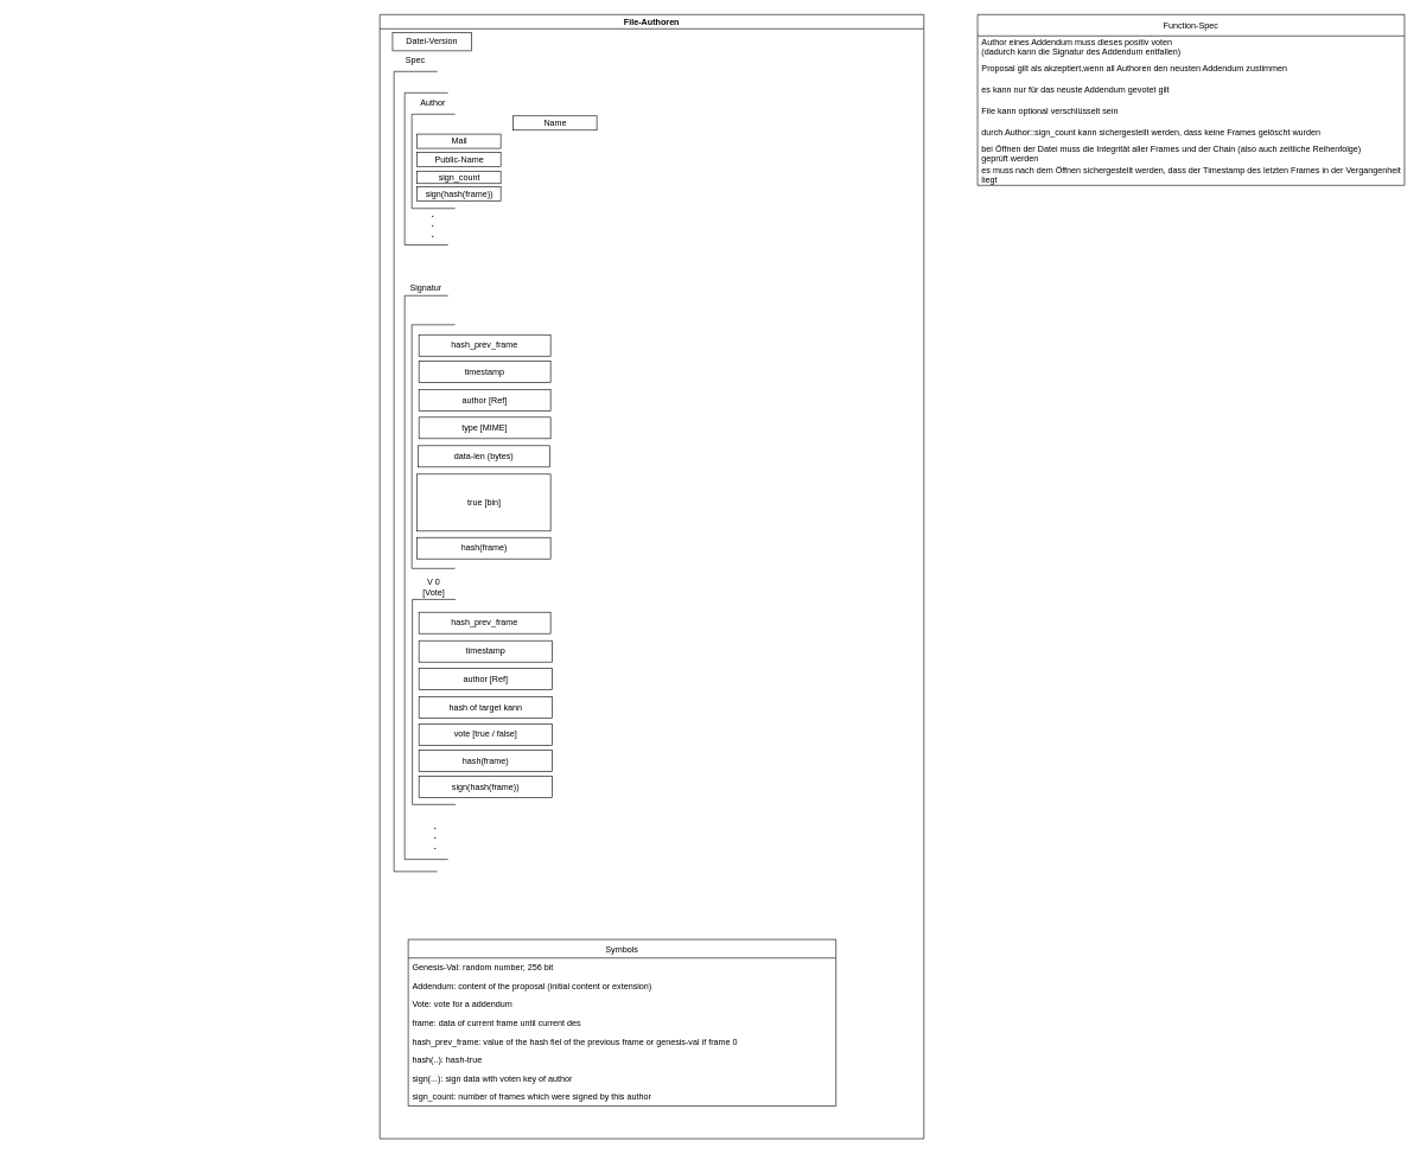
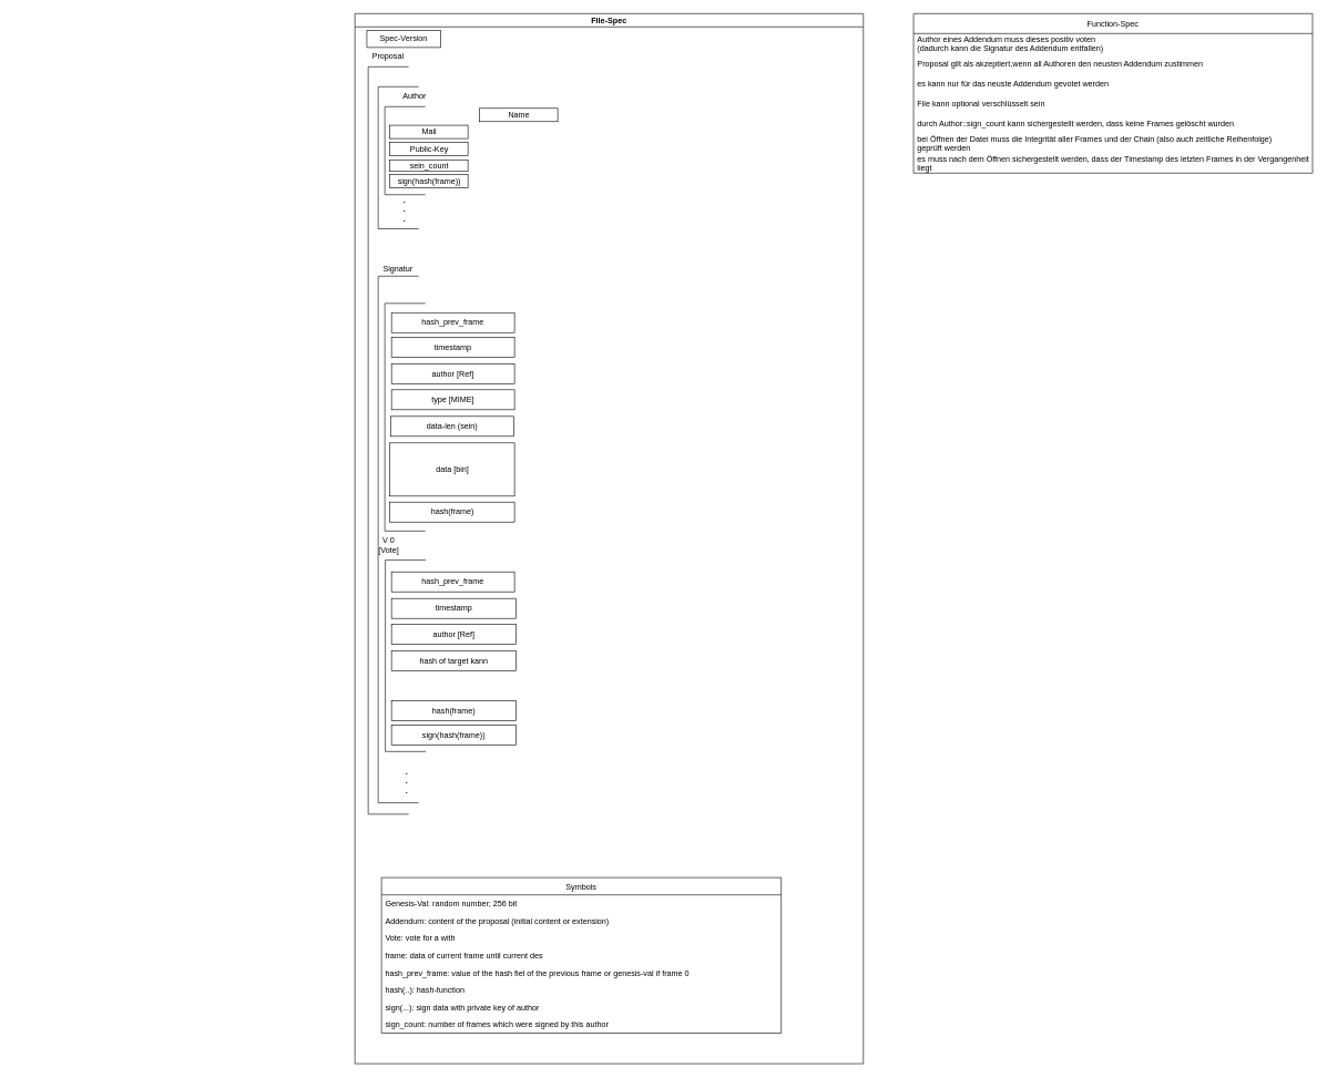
- <mxCell id="2" value="File-Authoren" style="swimlane;startSize=20;" parent="1" vertex="1"><mxGeometry x="533" y="20" width="764.52" height="1580" as="geometry" /></mxCell>
+ <mxCell id="2" value="File-Spec" style="swimlane;startSize=20;" parent="1" vertex="1"><mxGeometry x="533" y="20" width="764.52" height="1580" as="geometry" /></mxCell>
- <mxCell id="43" value="&lt;div&gt;Datei-Version&lt;/div&gt;" style="text;html=1;strokeColor=default;fillColor=none;align=center;verticalAlign=middle;whiteSpace=wrap;rounded=0;" vertex="1" parent="2"><mxGeometry x="18" y="25" width="111" height="26" as="geometry" /></mxCell>
+ <mxCell id="43" value="&lt;div&gt;Spec-Version&lt;/div&gt;" style="text;html=1;strokeColor=default;fillColor=none;align=center;verticalAlign=middle;whiteSpace=wrap;rounded=0;" vertex="1" parent="2"><mxGeometry x="18" y="25" width="111" height="26" as="geometry" /></mxCell>
- <mxCell id="4" value="&lt;div&gt;Spec&lt;/div&gt;" style="text;html=1;strokeColor=none;fillColor=none;align=center;verticalAlign=middle;whiteSpace=wrap;rounded=0;" parent="2" vertex="1"><mxGeometry x="20" y="50" width="60" height="30" as="geometry" /></mxCell>
+ <mxCell id="4" value="&lt;div&gt;Proposal&lt;/div&gt;" style="text;html=1;strokeColor=none;fillColor=none;align=center;verticalAlign=middle;whiteSpace=wrap;rounded=0;" parent="2" vertex="1"><mxGeometry x="20" y="50" width="60" height="30" as="geometry" /></mxCell>
- <mxCell id="47" value="es kann nur für das neuste Addendum gevotet gilt" style="text;strokeColor=none;fillColor=none;align=left;verticalAlign=middle;spacingLeft=4;spacingRight=4;overflow=hidden;points=[[0,0.5],[1,0.5]];portConstraint=eastwest;rotatable=0;" parent="44" vertex="1"><mxGeometry y="90" width="600" height="30" as="geometry" /></mxCell>
+ <mxCell id="47" value="es kann nur für das neuste Addendum gevotet werden" style="text;strokeColor=none;fillColor=none;align=left;verticalAlign=middle;spacingLeft=4;spacingRight=4;overflow=hidden;points=[[0,0.5],[1,0.5]];portConstraint=eastwest;rotatable=0;" parent="44" vertex="1"><mxGeometry y="90" width="600" height="30" as="geometry" /></mxCell>
- <mxCell id="7" value="Author" style="text;html=1;strokeColor=none;fillColor=none;align=center;verticalAlign=middle;whiteSpace=wrap;rounded=0;" parent="2" vertex="1"><mxGeometry x="45" y="110" width="60" height="30" as="geometry" /></mxCell>
+ <mxCell id="7" value="Author" style="text;html=1;strokeColor=none;fillColor=none;align=center;verticalAlign=middle;whiteSpace=wrap;rounded=0;" parent="2" vertex="1"><mxGeometry x="60" y="110" width="60" height="30" as="geometry" /></mxCell>
- <mxCell id="10" value="&lt;div&gt;Public-Name&lt;/div&gt;" style="text;html=1;strokeColor=default;fillColor=none;align=center;verticalAlign=middle;whiteSpace=wrap;rounded=0;" parent="2" vertex="1"><mxGeometry x="52.5" y="194" width="117.5" height="20" as="geometry" /></mxCell>
+ <mxCell id="10" value="&lt;div&gt;Public-Key&lt;/div&gt;" style="text;html=1;strokeColor=default;fillColor=none;align=center;verticalAlign=middle;whiteSpace=wrap;rounded=0;" parent="2" vertex="1"><mxGeometry x="52.5" y="194" width="117.5" height="20" as="geometry" /></mxCell>
- <mxCell id="41" value="sign_count" style="text;html=1;strokeColor=default;fillColor=none;align=center;verticalAlign=middle;whiteSpace=wrap;rounded=0;" vertex="1" parent="2"><mxGeometry x="52.5" y="220" width="117.5" height="17.5" as="geometry" /></mxCell>
+ <mxCell id="41" value="sein_count" style="text;html=1;strokeColor=default;fillColor=none;align=center;verticalAlign=middle;whiteSpace=wrap;rounded=0;" vertex="1" parent="2"><mxGeometry x="52.5" y="220" width="117.5" height="17.5" as="geometry" /></mxCell>
- <mxCell id="18" value="data-len (bytes)" style="text;html=1;strokeColor=default;fillColor=none;align=center;verticalAlign=middle;whiteSpace=wrap;rounded=0;" parent="2" vertex="1"><mxGeometry x="54" y="606" width="185" height="30" as="geometry" /></mxCell>
+ <mxCell id="18" value="data-len (sein)" style="text;html=1;strokeColor=default;fillColor=none;align=center;verticalAlign=middle;whiteSpace=wrap;rounded=0;" parent="2" vertex="1"><mxGeometry x="54" y="606" width="185" height="30" as="geometry" /></mxCell>
- <mxCell id="19" value="true [bin]" style="text;html=1;strokeColor=default;fillColor=none;align=center;verticalAlign=middle;whiteSpace=wrap;rounded=0;" parent="2" vertex="1"><mxGeometry x="52.5" y="646" width="187.5" height="80" as="geometry" /></mxCell>
+ <mxCell id="19" value="data [bin]" style="text;html=1;strokeColor=default;fillColor=none;align=center;verticalAlign=middle;whiteSpace=wrap;rounded=0;" parent="2" vertex="1"><mxGeometry x="52.5" y="646" width="187.5" height="80" as="geometry" /></mxCell>
- <mxCell id="23" value="&lt;div&gt;V 0&lt;/div&gt;[Vote]" style="text;html=1;strokeColor=none;fillColor=none;align=center;verticalAlign=middle;whiteSpace=wrap;rounded=0;" parent="2" vertex="1"><mxGeometry x="45.77" y="790" width="60" height="30" as="geometry" /></mxCell>
+ <mxCell id="23" value="&lt;div&gt;V 0&lt;/div&gt;[Vote]" style="text;html=1;strokeColor=none;fillColor=none;align=center;verticalAlign=middle;whiteSpace=wrap;rounded=0;" parent="2" vertex="1"><mxGeometry x="20.77" y="785" width="60" height="30" as="geometry" /></mxCell>
- <mxCell id="27" value="vote [true / false]" style="text;html=1;strokeColor=default;fillColor=none;align=center;verticalAlign=middle;whiteSpace=wrap;rounded=0;" parent="2" vertex="1"><mxGeometry x="55" y="997" width="187.5" height="30" as="geometry" /></mxCell>
- <mxCell id="32" value="Vote: vote for a addendum" style="text;strokeColor=none;fillColor=none;align=left;verticalAlign=top;spacingLeft=4;spacingRight=4;overflow=hidden;rotatable=0;points=[[0,0.5],[1,0.5]];portConstraint=eastwest;" parent="29" vertex="1"><mxGeometry y="78" width="601" height="26" as="geometry" /></mxCell>
+ <mxCell id="32" value="Vote: vote for a with" style="text;strokeColor=none;fillColor=none;align=left;verticalAlign=top;spacingLeft=4;spacingRight=4;overflow=hidden;rotatable=0;points=[[0,0.5],[1,0.5]];portConstraint=eastwest;" parent="29" vertex="1"><mxGeometry y="78" width="601" height="26" as="geometry" /></mxCell>
- <mxCell id="35" value="hash(..): hash-true" style="text;strokeColor=none;fillColor=none;align=left;verticalAlign=top;spacingLeft=4;spacingRight=4;overflow=hidden;rotatable=0;points=[[0,0.5],[1,0.5]];portConstraint=eastwest;" parent="29" vertex="1"><mxGeometry y="156" width="601" height="26" as="geometry" /></mxCell>
+ <mxCell id="35" value="hash(..): hash-function" style="text;strokeColor=none;fillColor=none;align=left;verticalAlign=top;spacingLeft=4;spacingRight=4;overflow=hidden;rotatable=0;points=[[0,0.5],[1,0.5]];portConstraint=eastwest;" parent="29" vertex="1"><mxGeometry y="156" width="601" height="26" as="geometry" /></mxCell>
- <mxCell id="36" value="sign(...): sign data with voten key of author" style="text;strokeColor=none;fillColor=none;align=left;verticalAlign=top;spacingLeft=4;spacingRight=4;overflow=hidden;rotatable=0;points=[[0,0.5],[1,0.5]];portConstraint=eastwest;" parent="29" vertex="1"><mxGeometry y="182" width="601" height="26" as="geometry" /></mxCell>
+ <mxCell id="36" value="sign(...): sign data with private key of author" style="text;strokeColor=none;fillColor=none;align=left;verticalAlign=top;spacingLeft=4;spacingRight=4;overflow=hidden;rotatable=0;points=[[0,0.5],[1,0.5]];portConstraint=eastwest;" parent="29" vertex="1"><mxGeometry y="182" width="601" height="26" as="geometry" /></mxCell>
